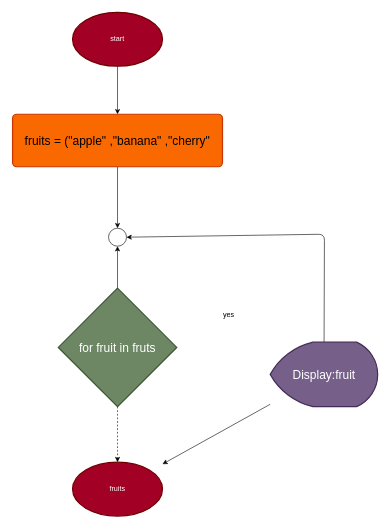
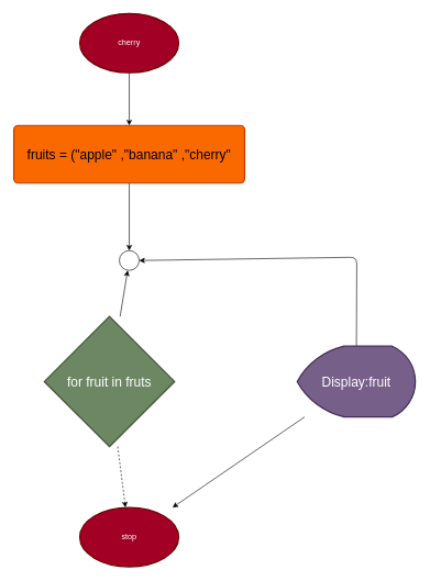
- <mxCell id="3" value="start" style="strokeWidth=2;html=1;shape=mxgraph.flowchart.start_1;whiteSpace=wrap;fillColor=#a20025;fontColor=#ffffff;strokeColor=#6F0000;" vertex="1" parent="1"><mxGeometry x="120" y="20" width="150" height="90" as="geometry" /></mxCell>
+ <mxCell id="3" value="cherry" style="strokeWidth=2;html=1;shape=mxgraph.flowchart.start_1;whiteSpace=wrap;fillColor=#a20025;fontColor=#ffffff;strokeColor=#6F0000;" vertex="1" parent="1"><mxGeometry x="120" y="20" width="150" height="90" as="geometry" /></mxCell>
- <mxCell id="9" value="yes" style="text;html=1;align=center;verticalAlign=middle;resizable=0;points=[];autosize=1;strokeColor=none;fillColor=none;" vertex="1" parent="1"><mxGeometry x="360" y="510" width="40" height="30" as="geometry" /></mxCell>
- <mxCell id="12" value="&lt;font style=&quot;font-size: 20px;&quot;&gt;for fruit in fruts&lt;/font&gt;" style="strokeWidth=2;html=1;shape=mxgraph.flowchart.decision;whiteSpace=wrap;fillColor=#6d8764;fontColor=#ffffff;strokeColor=#3A5431;" vertex="1" parent="1"><mxGeometry x="96.25" y="480" width="197.5" height="197.5" as="geometry" /></mxCell>
+ <mxCell id="12" value="&lt;font style=&quot;font-size: 20px;&quot;&gt;for fruit in fruts&lt;/font&gt;" style="strokeWidth=2;html=1;shape=mxgraph.flowchart.decision;whiteSpace=wrap;fillColor=#6d8764;fontColor=#ffffff;strokeColor=#3A5431;" vertex="1" parent="1"><mxGeometry x="66.25" y="480" width="197.5" height="197.5" as="geometry" /></mxCell>
- <mxCell id="6" value="&lt;font style=&quot;font-size: 20px;&quot;&gt;Display:fruit&lt;/font&gt;" style="strokeWidth=2;html=1;shape=mxgraph.flowchart.display;whiteSpace=wrap;fillColor=#76608a;fontColor=#ffffff;strokeColor=#432D57;" vertex="1" parent="1"><mxGeometry x="449.59" y="570" width="179.17" height="107.5" as="geometry" /></mxCell>
+ <mxCell id="6" value="&lt;font style=&quot;font-size: 20px;&quot;&gt;Display:fruit&lt;/font&gt;" style="strokeWidth=2;html=1;shape=mxgraph.flowchart.display;whiteSpace=wrap;fillColor=#76608a;fontColor=#ffffff;strokeColor=#432D57;" vertex="1" parent="1"><mxGeometry x="449.59" y="525" width="179.17" height="107.5" as="geometry" /></mxCell>
- <mxCell id="7" value="fruits" style="strokeWidth=2;html=1;shape=mxgraph.flowchart.start_1;whiteSpace=wrap;fillColor=#a20025;fontColor=#ffffff;strokeColor=#6F0000;" vertex="1" parent="1"><mxGeometry x="120" y="770" width="150" height="90" as="geometry" /></mxCell>
+ <mxCell id="7" value="stop" style="strokeWidth=2;html=1;shape=mxgraph.flowchart.start_1;whiteSpace=wrap;fillColor=#a20025;fontColor=#ffffff;strokeColor=#6F0000;" vertex="1" parent="1"><mxGeometry x="120" y="770" width="150" height="90" as="geometry" /></mxCell>
